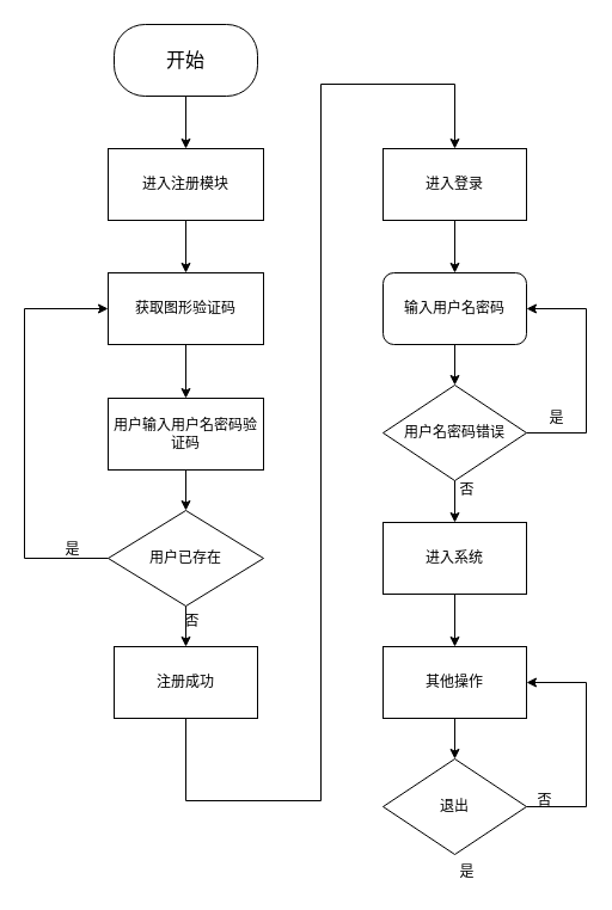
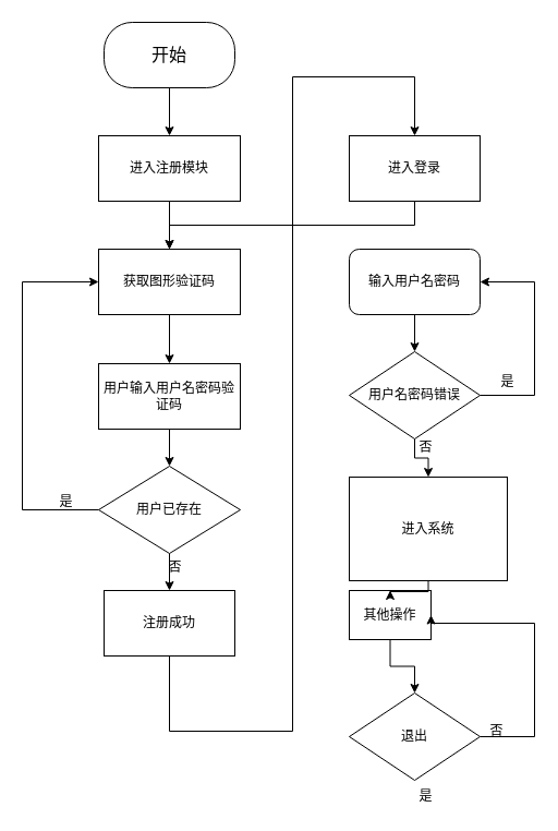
- <mxCell id="15" style="edgeStyle=orthogonalEdgeStyle;rounded=0;html=1;exitX=0.5;exitY=1;exitDx=0;exitDy=0;entryX=0.5;entryY=0;entryDx=0;entryDy=0;fontSize=12;" edge="1" parent="1" source="16" target="18"><mxGeometry relative="1" as="geometry" /></mxCell>
+ <mxCell id="15" style="edgeStyle=orthogonalEdgeStyle;rounded=0;html=1;exitX=0.5;exitY=1;exitDx=0;exitDy=0;fontSize=12;" edge="1" parent="1" source="16" target="7"><mxGeometry relative="1" as="geometry" /></mxCell>
- <mxCell id="23" value="进入系统" style="whiteSpace=wrap;html=1;rounded=0;fontSize=12;fillColor=none;flipV=0;" vertex="1" parent="1"><mxGeometry x="320" y="437" width="120" height="60" as="geometry" /></mxCell>
+ <mxCell id="23" value="进入系统" style="whiteSpace=wrap;html=1;rounded=0;fontSize=12;fillColor=none;flipV=0;" vertex="1" parent="1"><mxGeometry x="320" y="437" width="145" height="95" as="geometry" /></mxCell>
- <mxCell id="25" value="其他操作" style="whiteSpace=wrap;html=1;rounded=0;fontSize=12;fillColor=none;flipV=0;" vertex="1" parent="1"><mxGeometry x="320" y="541" width="120" height="60" as="geometry" /></mxCell>
+ <mxCell id="25" value="其他操作" style="whiteSpace=wrap;html=1;rounded=0;fontSize=12;fillColor=none;flipV=0;" vertex="1" parent="1"><mxGeometry x="320" y="541" width="75" height="45" as="geometry" /></mxCell>
